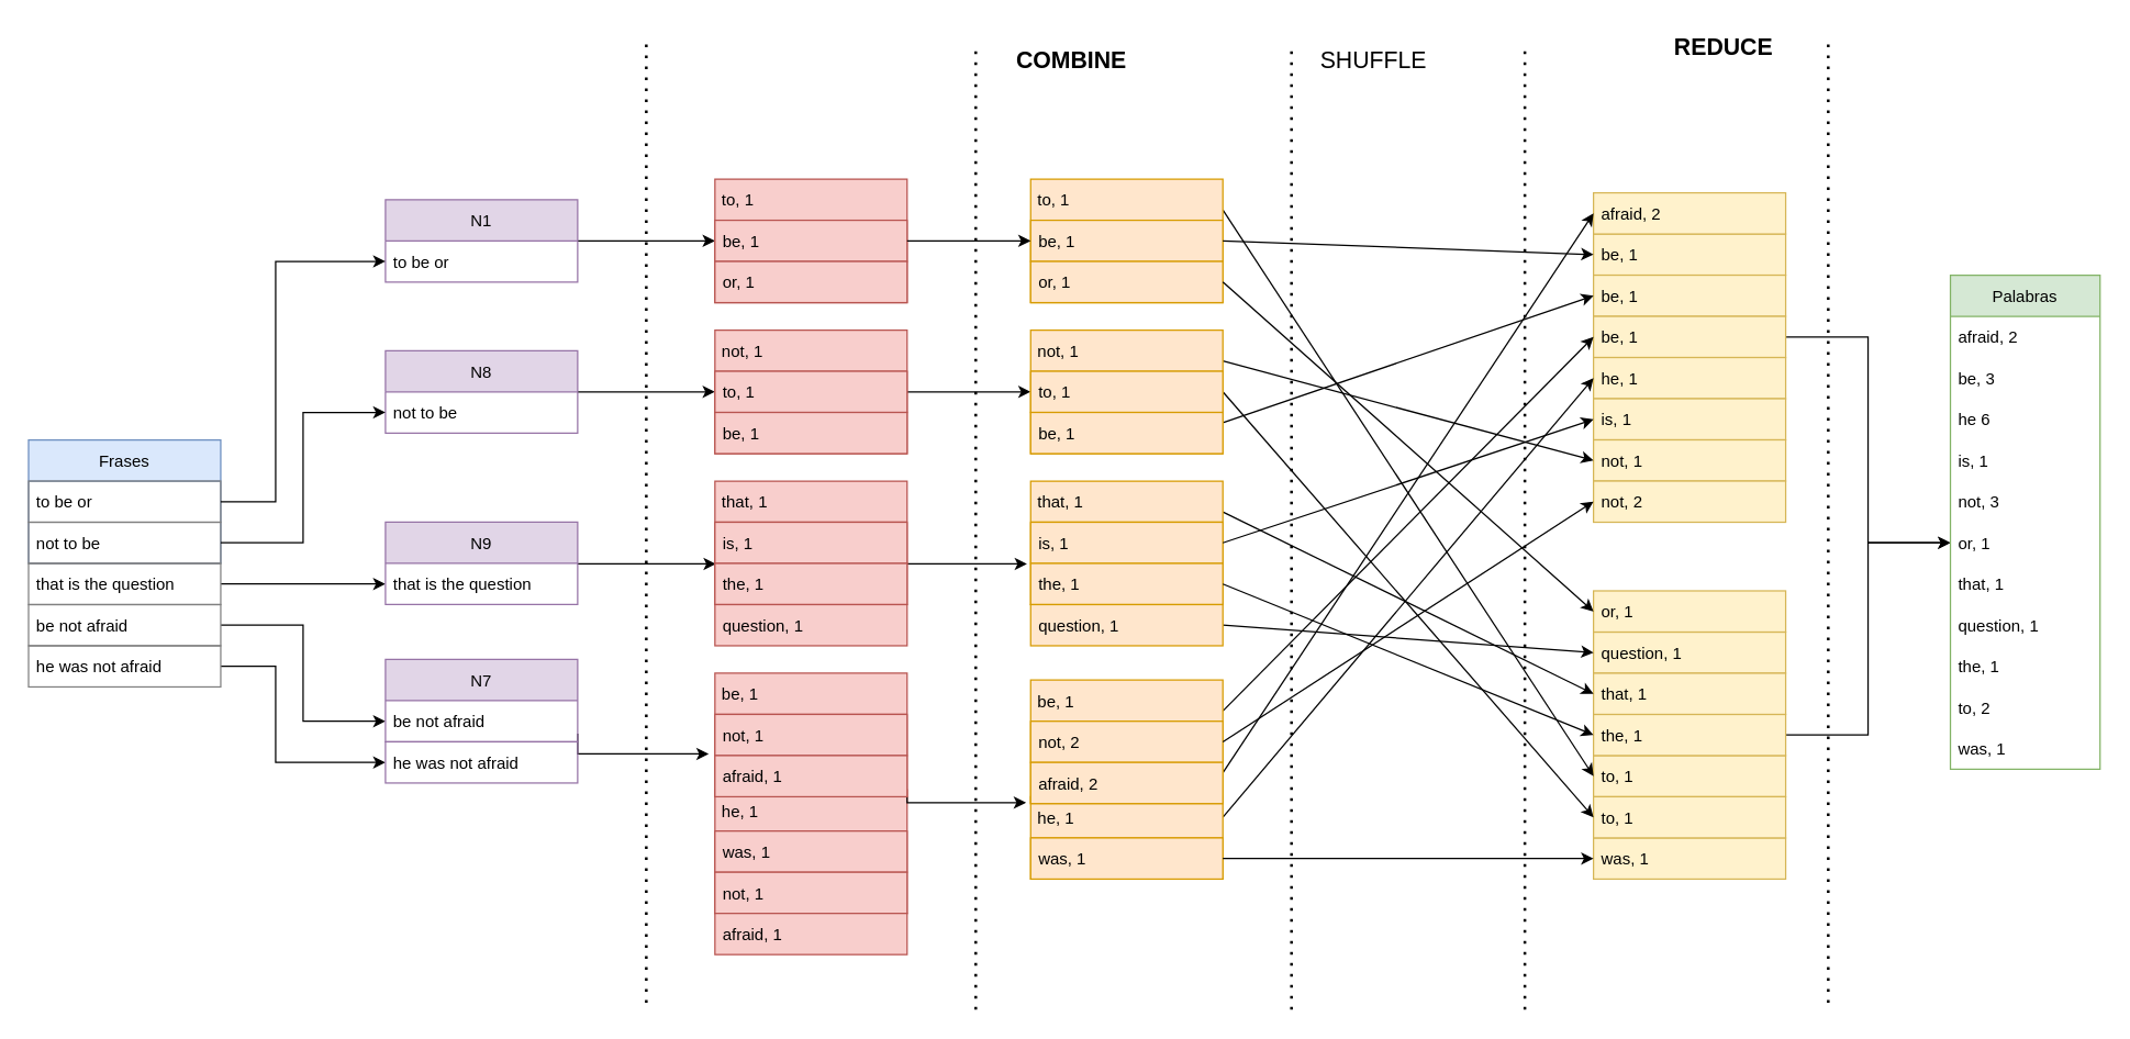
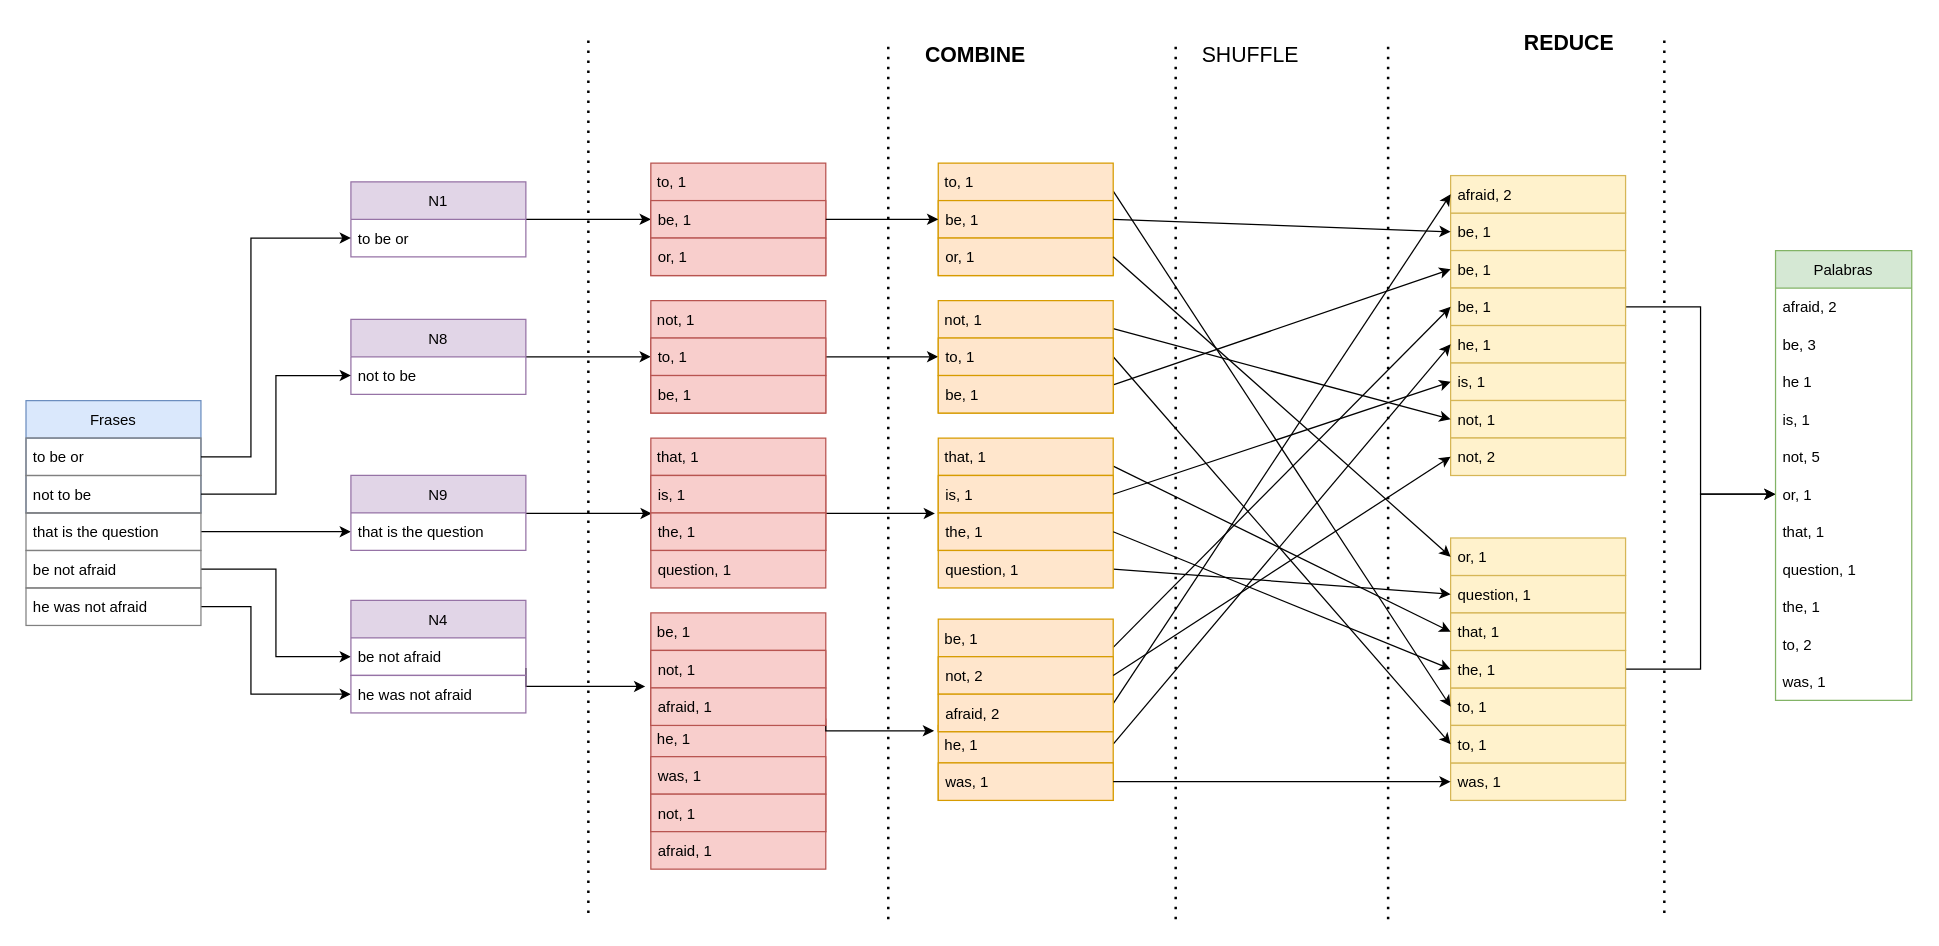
- <mxCell id="87" value="he 6" style="text;strokeColor=none;fillColor=none;align=left;verticalAlign=middle;spacingLeft=4;spacingRight=4;overflow=hidden;points=[[0,0.5],[1,0.5]];portConstraint=eastwest;rotatable=0;shadow=0;" parent="84" vertex="1"><mxGeometry y="90" width="109" height="30" as="geometry" /></mxCell>
+ <mxCell id="87" value="he 1" style="text;strokeColor=none;fillColor=none;align=left;verticalAlign=middle;spacingLeft=4;spacingRight=4;overflow=hidden;points=[[0,0.5],[1,0.5]];portConstraint=eastwest;rotatable=0;shadow=0;" parent="84" vertex="1"><mxGeometry y="90" width="109" height="30" as="geometry" /></mxCell>
- <mxCell id="89" value="not, 3" style="text;strokeColor=none;fillColor=none;align=left;verticalAlign=middle;spacingLeft=4;spacingRight=4;overflow=hidden;points=[[0,0.5],[1,0.5]];portConstraint=eastwest;rotatable=0;shadow=0;" parent="84" vertex="1"><mxGeometry y="150" width="109" height="30" as="geometry" /></mxCell>
+ <mxCell id="89" value="not, 5" style="text;strokeColor=none;fillColor=none;align=left;verticalAlign=middle;spacingLeft=4;spacingRight=4;overflow=hidden;points=[[0,0.5],[1,0.5]];portConstraint=eastwest;rotatable=0;shadow=0;" parent="84" vertex="1"><mxGeometry y="150" width="109" height="30" as="geometry" /></mxCell>
- <mxCell id="20" value="N7" style="swimlane;fontStyle=0;childLayout=stackLayout;horizontal=1;startSize=30;horizontalStack=0;resizeParent=1;resizeParentMax=0;resizeLast=0;collapsible=1;marginBottom=0;shadow=0;strokeColor=#9673a6;fillColor=#e1d5e7;" parent="1" vertex="1"><mxGeometry x="280" y="480" width="140" height="60" as="geometry" /></mxCell>
+ <mxCell id="20" value="N4" style="swimlane;fontStyle=0;childLayout=stackLayout;horizontal=1;startSize=30;horizontalStack=0;resizeParent=1;resizeParentMax=0;resizeLast=0;collapsible=1;marginBottom=0;shadow=0;strokeColor=#9673a6;fillColor=#e1d5e7;" parent="1" vertex="1"><mxGeometry x="280" y="480" width="140" height="60" as="geometry" /></mxCell>
